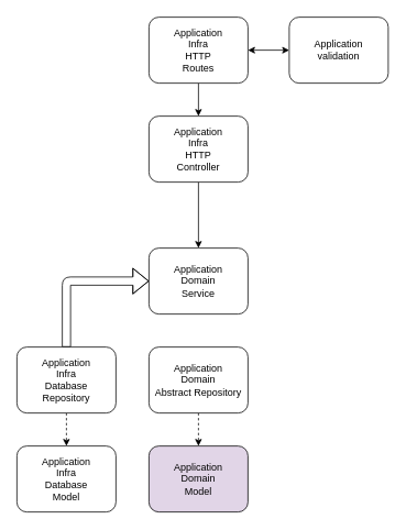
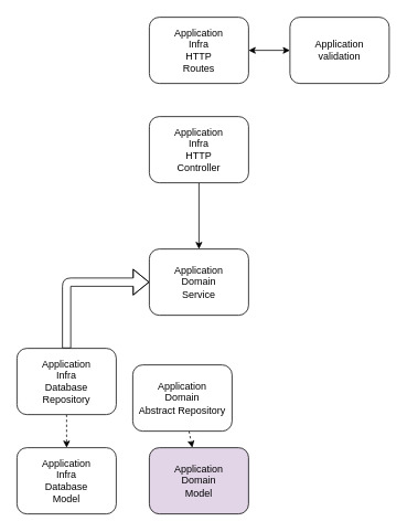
- <mxCell id="8" value="" style="edgeStyle=none;html=1;" edge="1" parent="1" source="10" target="7"><mxGeometry relative="1" as="geometry" /></mxCell>
- <mxCell id="4" value="Application &lt;br&gt;Domain &lt;br&gt;Abstract Repository" style="rounded=1;whiteSpace=wrap;html=1;" vertex="1" parent="1"><mxGeometry x="180" y="420" width="120" height="80" as="geometry" /></mxCell>
+ <mxCell id="4" value="Application &lt;br&gt;Domain &lt;br&gt;Abstract Repository" style="rounded=1;whiteSpace=wrap;html=1;" vertex="1" parent="1"><mxGeometry x="160" y="440" width="120" height="80" as="geometry" /></mxCell>
